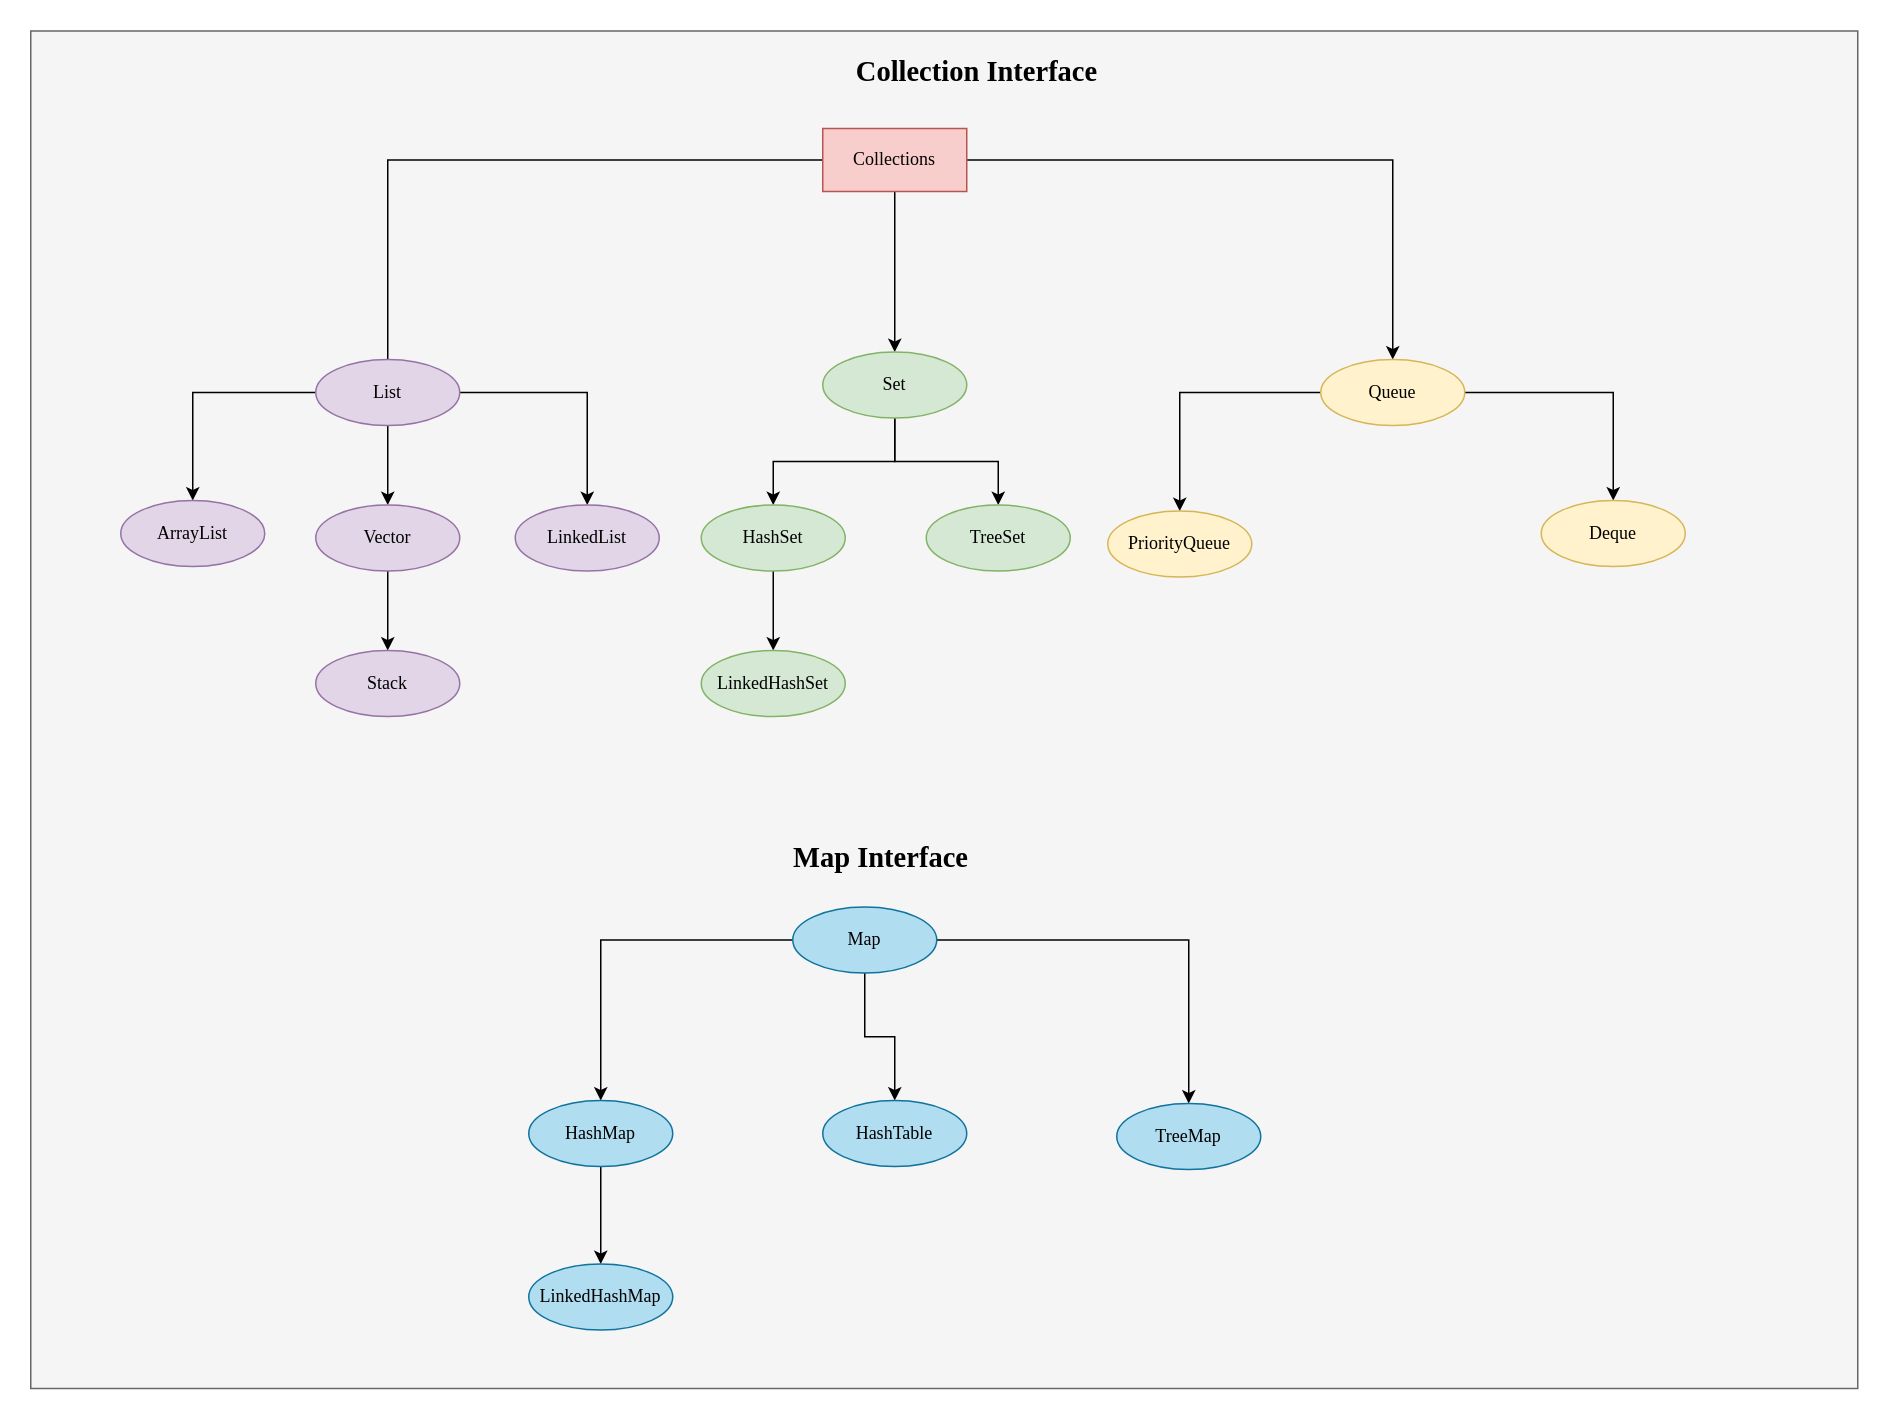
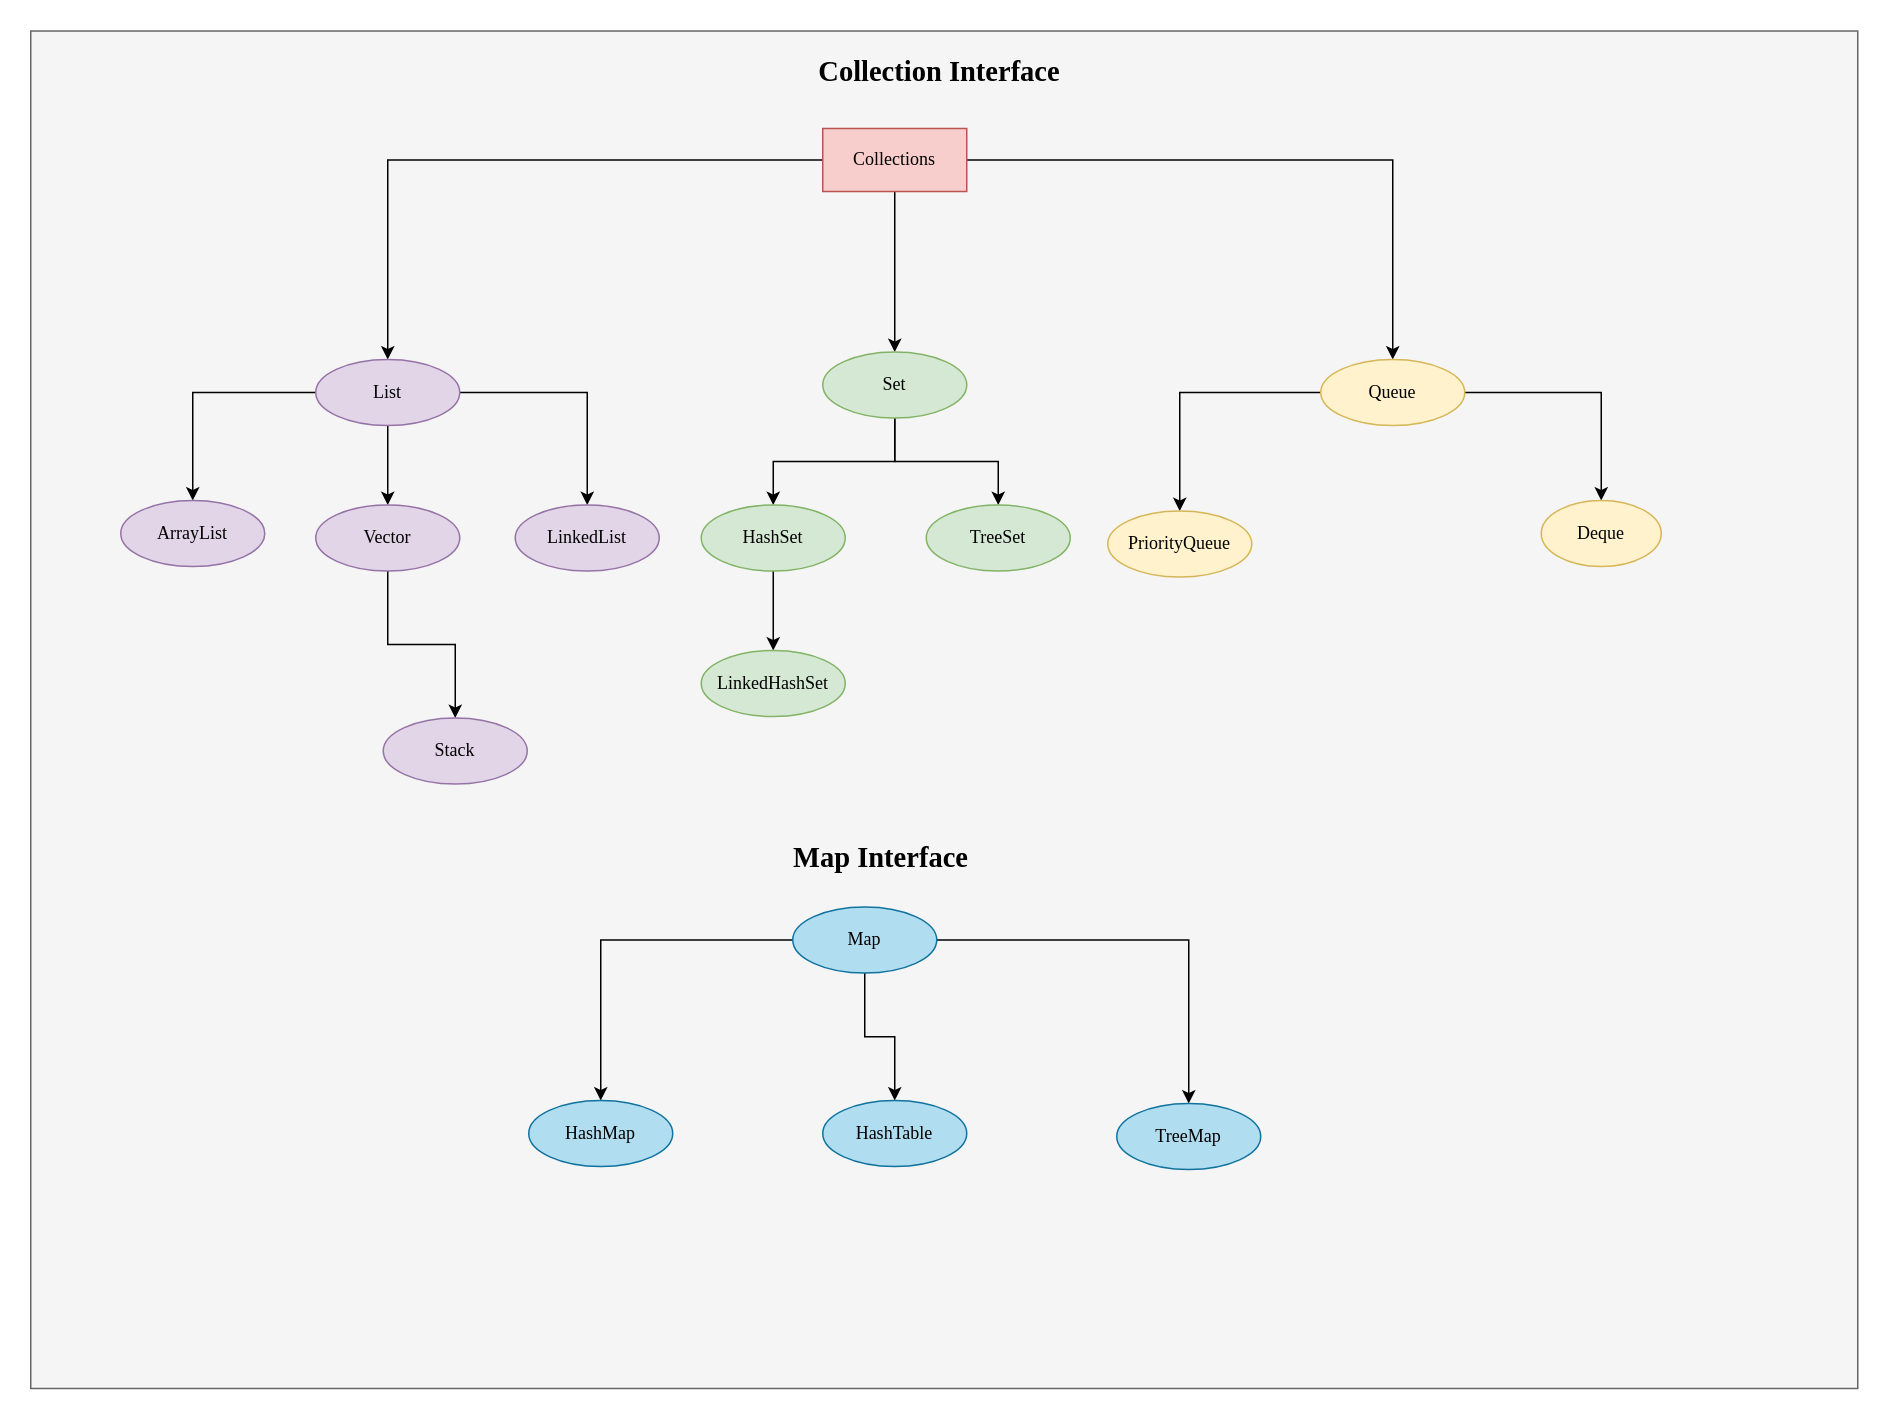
- <mxCell id="28" value="Collection Interface" style="text;html=1;align=center;verticalAlign=middle;whiteSpace=wrap;rounded=0;fontFamily=Comic Sans MS;fontStyle=1;fontSize=19;" vertex="1" parent="1"><mxGeometry x="543" y="33" width="216" height="30" as="geometry" /></mxCell>
+ <mxCell id="28" value="Collection Interface" style="text;html=1;align=center;verticalAlign=middle;whiteSpace=wrap;rounded=0;fontFamily=Comic Sans MS;fontStyle=1;fontSize=19;" vertex="1" parent="1"><mxGeometry x="518" y="33" width="216" height="30" as="geometry" /></mxCell>
- <mxCell id="4" style="edgeStyle=orthogonalEdgeStyle;rounded=0;orthogonalLoop=1;jettySize=auto;html=1;entryX=0.5;entryY=0;entryDx=0;entryDy=0;endArrow=none;" edge="1" parent="1" source="6" target="10"><mxGeometry relative="1" as="geometry" /></mxCell>
+ <mxCell id="4" style="edgeStyle=orthogonalEdgeStyle;rounded=0;orthogonalLoop=1;jettySize=auto;html=1;entryX=0.5;entryY=0;entryDx=0;entryDy=0;" edge="1" parent="1" source="6" target="10"><mxGeometry relative="1" as="geometry" /></mxCell>
- <mxCell id="23" value="Deque" style="ellipse;whiteSpace=wrap;html=1;fillColor=#fff2cc;strokeColor=#d6b656;fontFamily=Comic Sans MS;" vertex="1" parent="1"><mxGeometry x="1027" y="333" width="96" height="44" as="geometry" /></mxCell>
+ <mxCell id="23" value="Deque" style="ellipse;whiteSpace=wrap;html=1;fillColor=#fff2cc;strokeColor=#d6b656;fontFamily=Comic Sans MS;" vertex="1" parent="1"><mxGeometry x="1027" y="333" width="80" height="44" as="geometry" /></mxCell>
- <mxCell id="26" value="Stack" style="ellipse;whiteSpace=wrap;html=1;fillColor=#e1d5e7;strokeColor=#9673a6;fontFamily=Comic Sans MS;" vertex="1" parent="1"><mxGeometry x="210" y="433" width="96" height="44" as="geometry" /></mxCell>
+ <mxCell id="26" value="Stack" style="ellipse;whiteSpace=wrap;html=1;fillColor=#e1d5e7;strokeColor=#9673a6;fontFamily=Comic Sans MS;" vertex="1" parent="1"><mxGeometry x="255" y="478" width="96" height="44" as="geometry" /></mxCell>
- <mxCell id="33" style="edgeStyle=orthogonalEdgeStyle;rounded=0;orthogonalLoop=1;jettySize=auto;html=1;entryX=0.5;entryY=0;entryDx=0;entryDy=0;" edge="1" parent="1" source="34" target="37"><mxGeometry relative="1" as="geometry" /></mxCell>
- <mxCell id="37" value="LinkedHashMap" style="ellipse;whiteSpace=wrap;html=1;fillColor=#b1ddf0;strokeColor=#10739e;fontFamily=Comic Sans MS;" vertex="1" parent="1"><mxGeometry x="352" y="842" width="96" height="44" as="geometry" /></mxCell>
